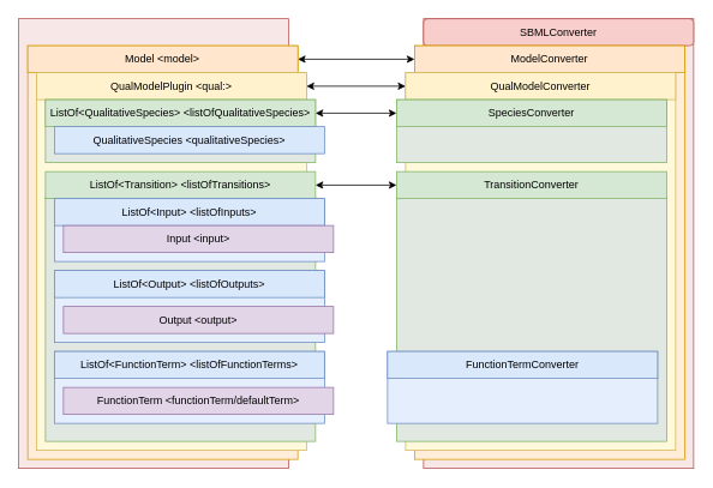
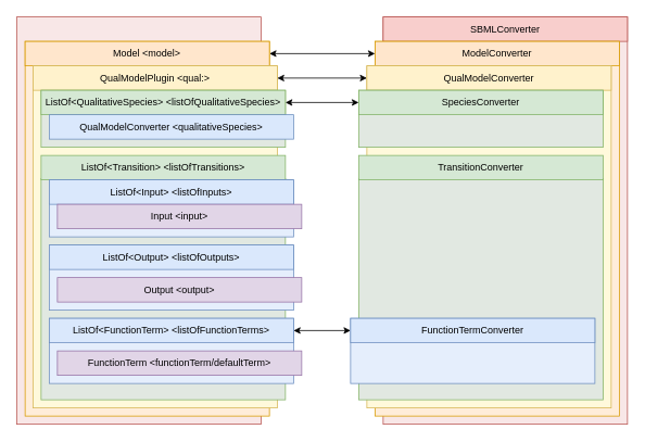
- <mxCell id="22" value="SBMLConverter" style="whiteSpace=wrap;html=1;strokeWidth=1;fillColor=#f8cecc;strokeColor=#b85450;rounded=1;" vertex="1" parent="1"><mxGeometry x="470" y="20" width="300" height="30" as="geometry" /></mxCell>
+ <mxCell id="22" value="SBMLConverter" style="rounded=0;whiteSpace=wrap;html=1;strokeWidth=1;fillColor=#f8cecc;strokeColor=#b85450;" vertex="1" parent="1"><mxGeometry x="470" y="20" width="300" height="30" as="geometry" /></mxCell>
- <mxCell id="14" value="QualitativeSpecies &amp;lt;qualitativeSpecies&amp;gt;" style="rounded=0;whiteSpace=wrap;html=1;strokeWidth=1;fillColor=#dae8fc;strokeColor=#6c8ebf;" vertex="1" parent="1"><mxGeometry x="59.996" y="140.019" width="300" height="30" as="geometry" /></mxCell>
+ <mxCell id="14" value="QualModelConverter &amp;lt;qualitativeSpecies&amp;gt;" style="rounded=0;whiteSpace=wrap;html=1;strokeWidth=1;fillColor=#dae8fc;strokeColor=#6c8ebf;" vertex="1" parent="1"><mxGeometry x="59.996" y="140.019" width="300" height="30" as="geometry" /></mxCell>
- <mxCell id="36" style="edgeStyle=orthogonalEdgeStyle;rounded=0;orthogonalLoop=1;jettySize=auto;html=1;entryX=0;entryY=0.5;entryDx=0;entryDy=0;startArrow=classic;startFill=1;" edge="1" parent="1" source="10" target="30"><mxGeometry relative="1" as="geometry" /></mxCell>
+ <mxCell id="37" style="edgeStyle=orthogonalEdgeStyle;rounded=0;orthogonalLoop=1;jettySize=auto;html=1;entryX=0;entryY=0.5;entryDx=0;entryDy=0;startArrow=classic;startFill=1;" edge="1" parent="1" source="19" target="32"><mxGeometry relative="1" as="geometry" /></mxCell>
